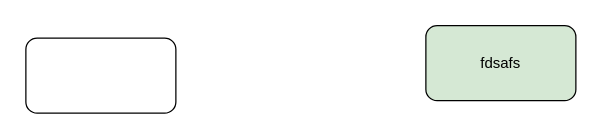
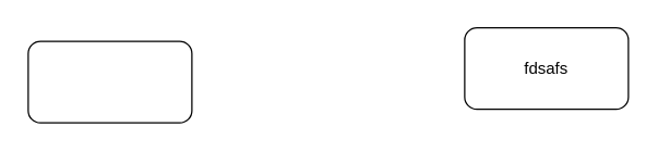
- <mxCell id="2" value="fdsafs" style="rounded=1;whiteSpace=wrap;html=1;fillColor=#d5e8d4;" parent="1" vertex="1"><mxGeometry x="340" y="20" width="120" height="60" as="geometry" /></mxCell>
+ <mxCell id="2" value="fdsafs" style="rounded=1;whiteSpace=wrap;html=1;" parent="1" vertex="1"><mxGeometry x="340" y="20" width="120" height="60" as="geometry" /></mxCell>
